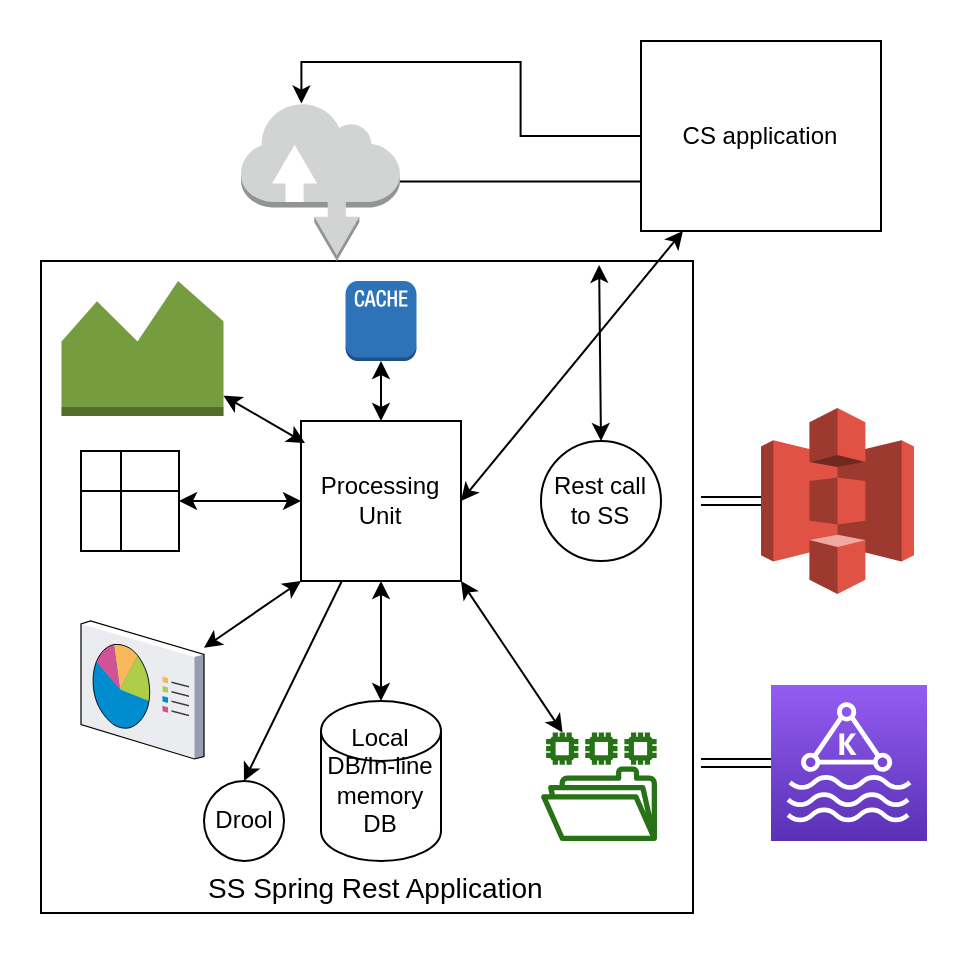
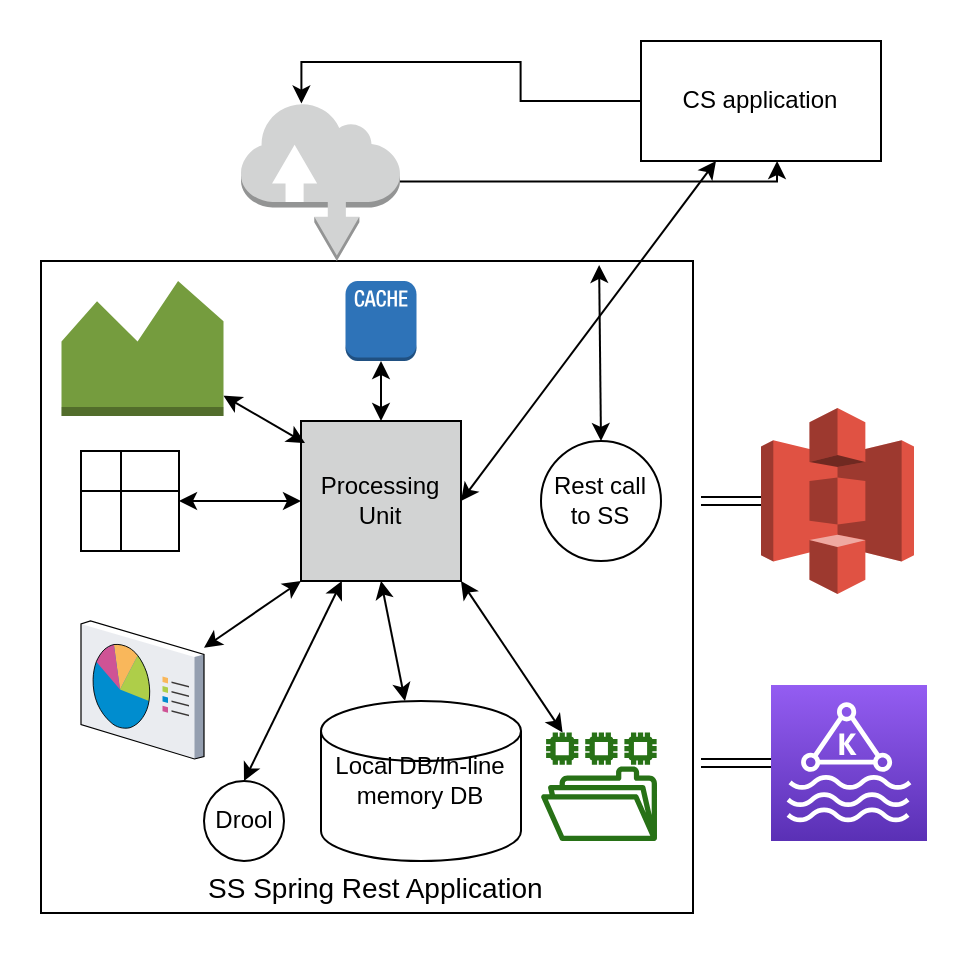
- <mxCell id="17" value="CS application" style="rounded=0;whiteSpace=wrap;html=1;" parent="1" vertex="1"><mxGeometry x="320" y="20" width="120" height="95" as="geometry" /></mxCell>
+ <mxCell id="17" value="CS application" style="rounded=0;whiteSpace=wrap;html=1;" parent="1" vertex="1"><mxGeometry x="320" y="20" width="120" height="60" as="geometry" /></mxCell>
- <mxCell id="3" value="Processing Unit" style="whiteSpace=wrap;html=1;aspect=fixed;" parent="1" vertex="1"><mxGeometry x="150" y="210" width="80" height="80" as="geometry" /></mxCell>
+ <mxCell id="3" value="Processing Unit" style="whiteSpace=wrap;html=1;aspect=fixed;fillColor=#d2d3d3;" parent="1" vertex="1"><mxGeometry x="150" y="210" width="80" height="80" as="geometry" /></mxCell>
- <mxCell id="29" value="" style="endArrow=none;startArrow=classic;html=1;exitX=0.5;exitY=0;exitDx=0;exitDy=0;" edge="1" parent="1" source="28" target="3"><mxGeometry width="50" height="50" relative="1" as="geometry"><mxPoint x="200" y="360" as="sourcePoint" /><mxPoint x="200" y="300" as="targetPoint" /></mxGeometry></mxCell>
+ <mxCell id="29" value="" style="endArrow=classic;startArrow=classic;html=1;exitX=0.5;exitY=0;exitDx=0;exitDy=0;" edge="1" parent="1" source="28" target="3"><mxGeometry width="50" height="50" relative="1" as="geometry"><mxPoint x="200" y="360" as="sourcePoint" /><mxPoint x="200" y="300" as="targetPoint" /></mxGeometry></mxCell>
- <mxCell id="6" value="Local DB/In-line memory DB" style="shape=cylinder2;whiteSpace=wrap;html=1;boundedLbl=1;backgroundOutline=1;size=15;" parent="1" vertex="1"><mxGeometry x="160" y="350" width="60" height="80" as="geometry" /></mxCell>
+ <mxCell id="6" value="Local DB/In-line memory DB" style="shape=cylinder2;whiteSpace=wrap;html=1;boundedLbl=1;backgroundOutline=1;size=15;" parent="1" vertex="1"><mxGeometry x="160" y="350" width="100" height="80" as="geometry" /></mxCell>
